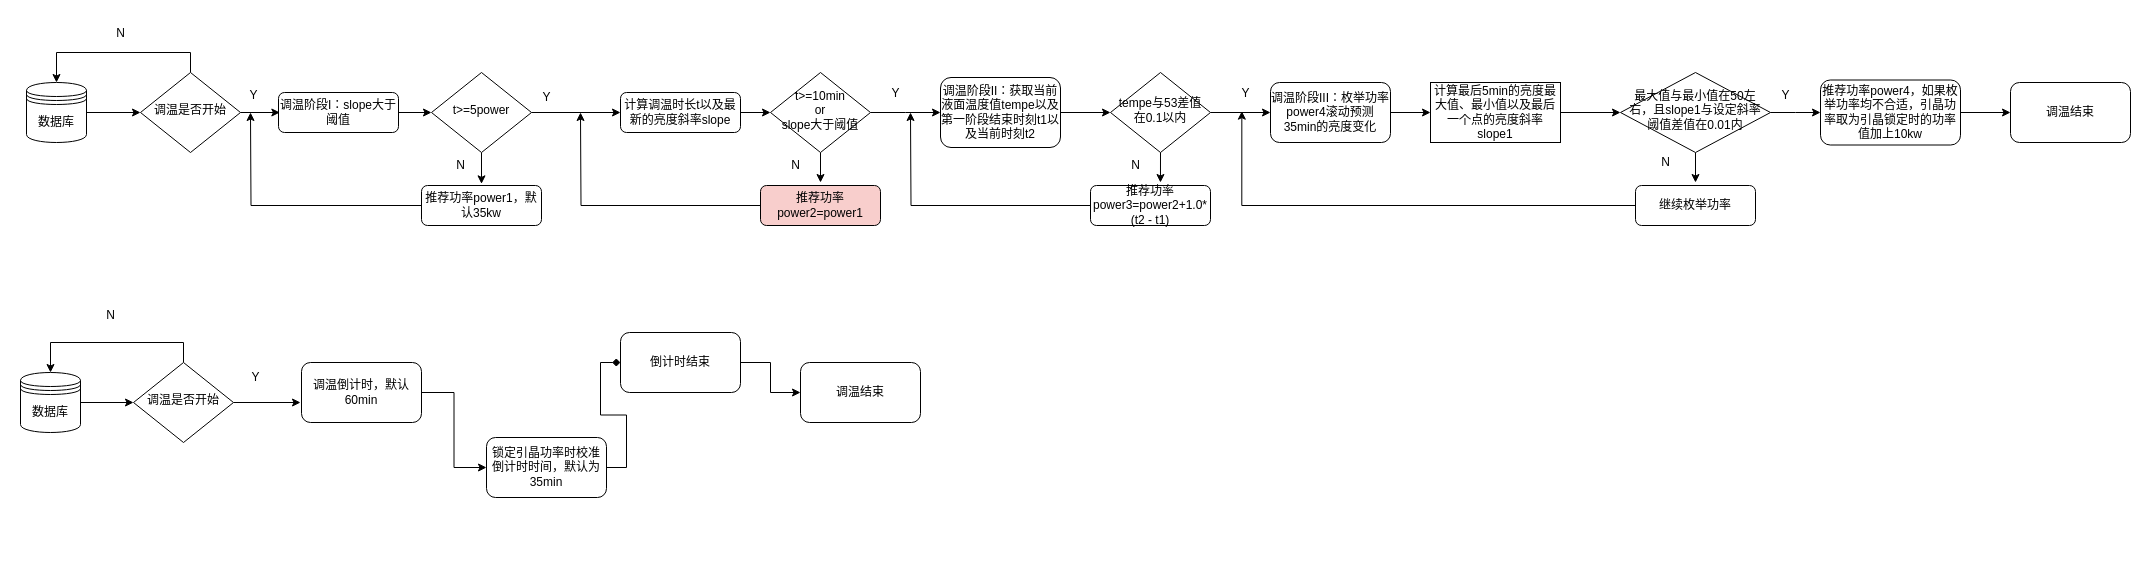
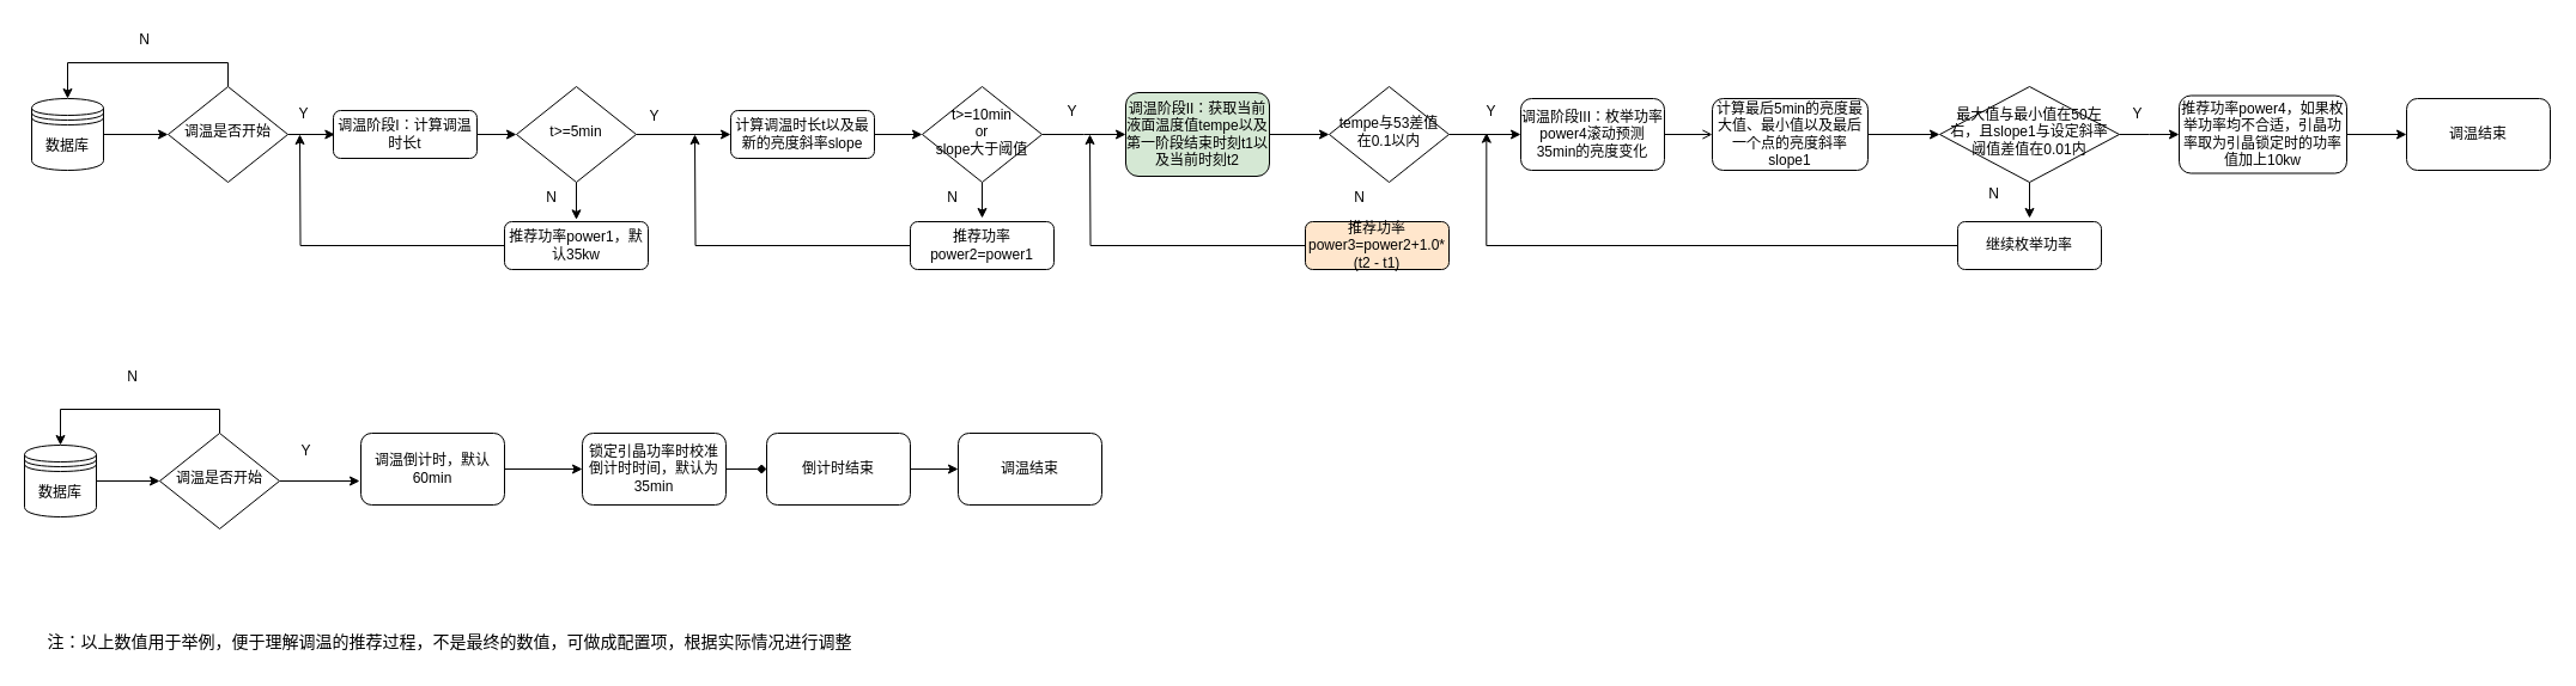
- <mxCell id="13" value="t&amp;gt;=5power" style="rhombus;whiteSpace=wrap;html=1;shadow=0;fontFamily=Helvetica;fontSize=12;align=center;strokeWidth=1;spacing=6;spacingTop=-4;labelBackgroundColor=none;" vertex="1" parent="1"><mxGeometry x="431" y="72" width="100" height="80" as="geometry" /></mxCell>
+ <mxCell id="13" value="t&amp;gt;=5min" style="rhombus;whiteSpace=wrap;html=1;shadow=0;fontFamily=Helvetica;fontSize=12;align=center;strokeWidth=1;spacing=6;spacingTop=-4;labelBackgroundColor=none;" vertex="1" parent="1"><mxGeometry x="431" y="72" width="100" height="80" as="geometry" /></mxCell>
- <mxCell id="8" value="调温阶段I：slope大于阈值" style="rounded=1;whiteSpace=wrap;html=1;fontSize=12;glass=0;strokeWidth=1;shadow=0;labelBackgroundColor=none;" vertex="1" parent="1"><mxGeometry x="278" y="92" width="120" height="40" as="geometry" /></mxCell>
+ <mxCell id="8" value="调温阶段I：计算调温时长t" style="rounded=1;whiteSpace=wrap;html=1;fontSize=12;glass=0;strokeWidth=1;shadow=0;labelBackgroundColor=none;" vertex="1" parent="1"><mxGeometry x="278" y="92" width="120" height="40" as="geometry" /></mxCell>
- <mxCell id="17" value="计算调温时长t以及最新的亮度斜率slope" style="rounded=1;whiteSpace=wrap;html=1;fontSize=12;glass=0;strokeWidth=1;shadow=0;labelBackgroundColor=none;" vertex="1" parent="1"><mxGeometry x="620" y="92" width="120" height="40" as="geometry" /></mxCell>
+ <mxCell id="17" value="计算调温时长t以及最新的亮度斜率slope" style="rounded=1;whiteSpace=wrap;html=1;fontSize=12;glass=0;strokeWidth=1;shadow=0;labelBackgroundColor=none;" vertex="1" parent="1"><mxGeometry x="610" y="92" width="120" height="40" as="geometry" /></mxCell>
- <mxCell id="27" value="调温阶段II：获取当前液面温度值tempe以及第一阶段结束时刻t1以及当前时刻t2" style="rounded=1;whiteSpace=wrap;html=1;fontSize=12;glass=0;strokeWidth=1;shadow=0;labelBackgroundColor=none;" vertex="1" parent="1"><mxGeometry x="940" y="77" width="120" height="70" as="geometry" /></mxCell>
+ <mxCell id="27" value="调温阶段II：获取当前液面温度值tempe以及第一阶段结束时刻t1以及当前时刻t2" style="rounded=1;whiteSpace=wrap;html=1;fontSize=12;glass=0;strokeWidth=1;shadow=0;labelBackgroundColor=none;fillColor=#d5e8d4;" vertex="1" parent="1"><mxGeometry x="940" y="77" width="120" height="70" as="geometry" /></mxCell>
- <mxCell id="35" style="edgeStyle=orthogonalEdgeStyle;rounded=0;orthogonalLoop=1;jettySize=auto;html=1;exitX=1;exitY=0.5;exitDx=0;exitDy=0;entryX=0;entryY=0.5;entryDx=0;entryDy=0;" edge="1" parent="1" source="36" target="39"><mxGeometry relative="1" as="geometry" /></mxCell>
+ <mxCell id="35" style="edgeStyle=orthogonalEdgeStyle;rounded=0;orthogonalLoop=1;jettySize=auto;html=1;exitX=1;exitY=0.5;exitDx=0;exitDy=0;entryX=0;entryY=0.5;entryDx=0;entryDy=0;endArrow=open;" edge="1" parent="1" source="36" target="39"><mxGeometry relative="1" as="geometry" /></mxCell>
- <mxCell id="39" value="计算最后5min的亮度最大值、最小值以及最后一个点的亮度斜率slope1" style="whiteSpace=wrap;html=1;fontSize=12;glass=0;strokeWidth=1;shadow=0;labelBackgroundColor=none;rounded=0;" vertex="1" parent="1"><mxGeometry x="1430" y="82" width="130" height="60" as="geometry" /></mxCell>
+ <mxCell id="39" value="计算最后5min的亮度最大值、最小值以及最后一个点的亮度斜率slope1" style="rounded=1;whiteSpace=wrap;html=1;fontSize=12;glass=0;strokeWidth=1;shadow=0;labelBackgroundColor=none;" vertex="1" parent="1"><mxGeometry x="1430" y="82" width="130" height="60" as="geometry" /></mxCell>
- <mxCell id="33" style="edgeStyle=orthogonalEdgeStyle;rounded=0;orthogonalLoop=1;jettySize=auto;html=1;exitX=0.5;exitY=1;exitDx=0;exitDy=0;entryX=0.583;entryY=-0.075;entryDx=0;entryDy=0;entryPerimeter=0;labelBackgroundColor=none;fontColor=default;" edge="1" parent="1" source="29" target="32"><mxGeometry relative="1" as="geometry" /></mxCell>
- <mxCell id="22" value="推荐功率power2=power1" style="rounded=1;whiteSpace=wrap;html=1;fontSize=12;glass=0;strokeWidth=1;shadow=0;labelBackgroundColor=none;fillColor=#f8cecc;" vertex="1" parent="1"><mxGeometry x="760" y="185" width="120" height="40" as="geometry" /></mxCell>
+ <mxCell id="22" value="推荐功率power2=power1" style="rounded=1;whiteSpace=wrap;html=1;fontSize=12;glass=0;strokeWidth=1;shadow=0;labelBackgroundColor=none;" vertex="1" parent="1"><mxGeometry x="760" y="185" width="120" height="40" as="geometry" /></mxCell>
- <mxCell id="32" value="推荐功率power3=power2+1.0*(t2 - t1)" style="rounded=1;whiteSpace=wrap;html=1;fontSize=12;glass=0;strokeWidth=1;shadow=0;labelBackgroundColor=none;" vertex="1" parent="1"><mxGeometry x="1090" y="185" width="120" height="40" as="geometry" /></mxCell>
+ <mxCell id="32" value="推荐功率power3=power2+1.0*(t2 - t1)" style="rounded=1;whiteSpace=wrap;html=1;fontSize=12;glass=0;strokeWidth=1;shadow=0;labelBackgroundColor=none;fillColor=#ffe6cc;" vertex="1" parent="1"><mxGeometry x="1090" y="185" width="120" height="40" as="geometry" /></mxCell>
- <mxCell id="60" value="倒计时结束" style="rounded=1;whiteSpace=wrap;html=1;fontSize=12;glass=0;strokeWidth=1;shadow=0;labelBackgroundColor=none;" vertex="1" parent="1"><mxGeometry x="620" y="332" width="120" height="60" as="geometry" /></mxCell>
+ <mxCell id="60" value="倒计时结束" style="rounded=1;whiteSpace=wrap;html=1;fontSize=12;glass=0;strokeWidth=1;shadow=0;labelBackgroundColor=none;" vertex="1" parent="1"><mxGeometry x="640" y="362" width="120" height="60" as="geometry" /></mxCell>
- <mxCell id="58" value="锁定引晶功率时校准倒计时时间，默认为35min" style="rounded=1;whiteSpace=wrap;html=1;fontSize=12;glass=0;strokeWidth=1;shadow=0;labelBackgroundColor=none;" vertex="1" parent="1"><mxGeometry x="486" y="437" width="120" height="60" as="geometry" /></mxCell>
+ <mxCell id="58" value="锁定引晶功率时校准倒计时时间，默认为35min" style="rounded=1;whiteSpace=wrap;html=1;fontSize=12;glass=0;strokeWidth=1;shadow=0;labelBackgroundColor=none;" vertex="1" parent="1"><mxGeometry x="486" y="362" width="120" height="60" as="geometry" /></mxCell>
+ <mxCell id="64" value="&lt;font style=&quot;font-size: 14px;&quot;&gt;注：以上数值用于举例，便于理解调温的推荐过程，不是最终的数值，可做成配置项，根据实际情况进行调整&lt;/font&gt;" style="text;html=1;align=center;verticalAlign=middle;resizable=0;points=[];autosize=1;strokeColor=none;fillColor=none;" vertex="1" parent="1"><mxGeometry x="25" y="522" width="700" height="30" as="geometry" /></mxCell>
